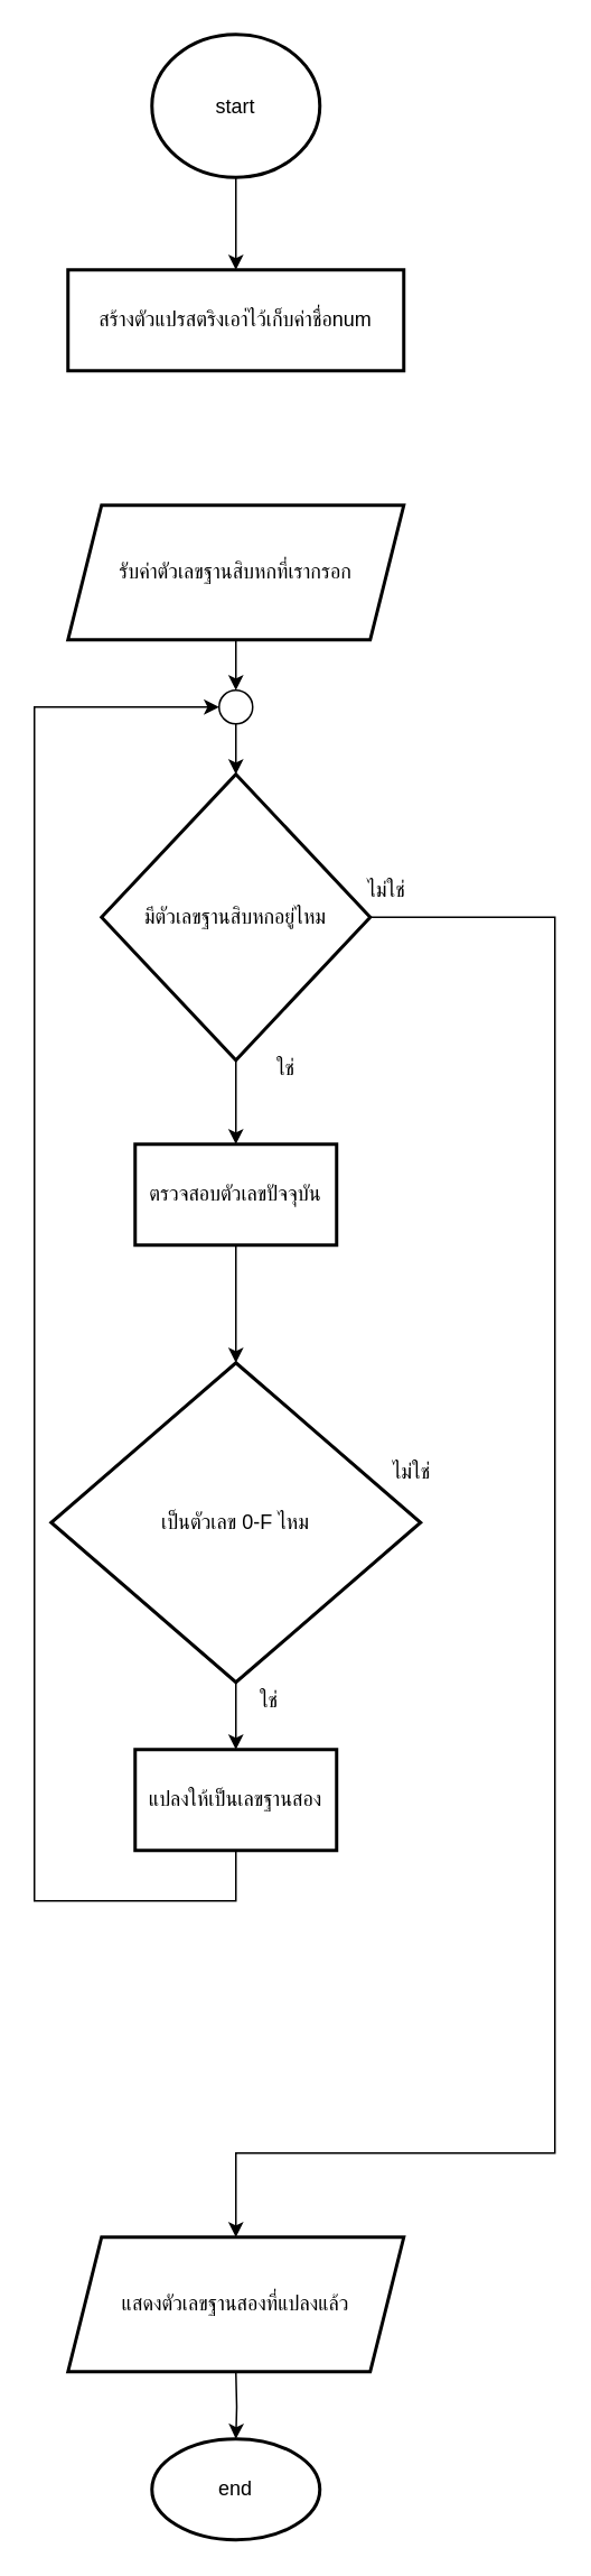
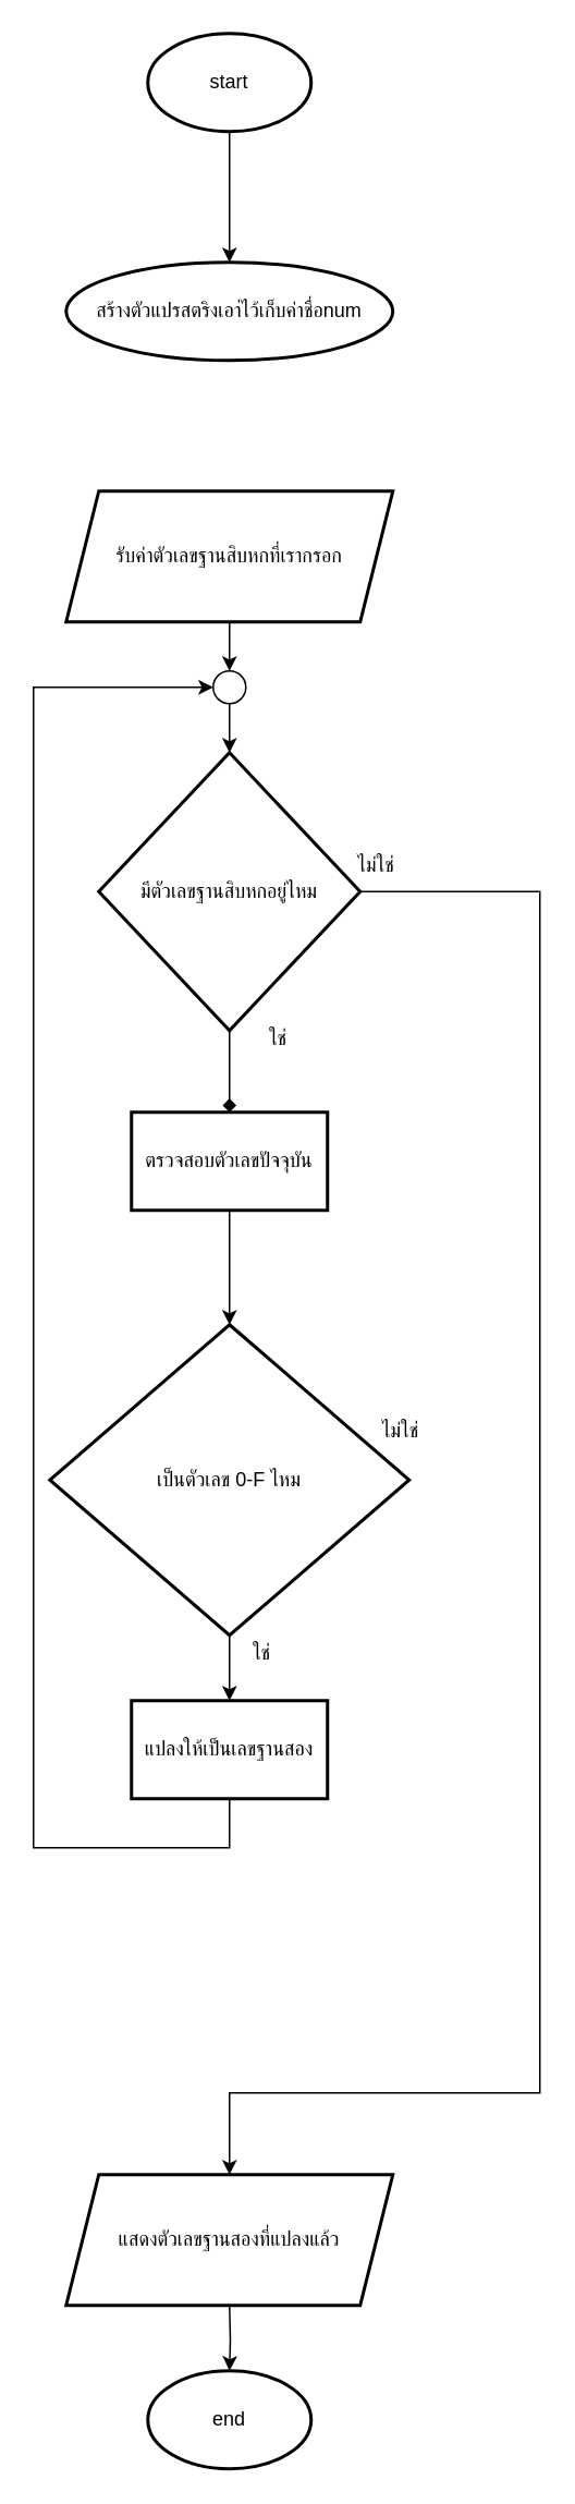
- <mxCell id="3" value="start" style="strokeWidth=2;html=1;shape=mxgraph.flowchart.start_1;whiteSpace=wrap;" vertex="1" parent="1"><mxGeometry x="90" y="20" width="100" height="85" as="geometry" /></mxCell>
+ <mxCell id="3" value="start" style="strokeWidth=2;html=1;shape=mxgraph.flowchart.start_1;whiteSpace=wrap;" vertex="1" parent="1"><mxGeometry x="90" y="20" width="100" height="60" as="geometry" /></mxCell>
- <mxCell id="4" value="สร้างตัวแปรสตริงเอา่ไว้เก็บค่าชื่อnum" style="whiteSpace=wrap;html=1;strokeWidth=2;" vertex="1" parent="1"><mxGeometry x="40" y="160" width="200" height="60" as="geometry" /></mxCell>
+ <mxCell id="4" value="สร้างตัวแปรสตริงเอา่ไว้เก็บค่าชื่อnum" style="ellipse;whiteSpace=wrap;html=1;strokeWidth=2;" vertex="1" parent="1"><mxGeometry x="40" y="160" width="200" height="60" as="geometry" /></mxCell>
- <mxCell id="7" value="" style="edgeStyle=orthogonalEdgeStyle;rounded=0;orthogonalLoop=1;jettySize=auto;html=1;" edge="1" parent="1" source="9" target="11"><mxGeometry relative="1" as="geometry" /></mxCell>
+ <mxCell id="7" value="" style="edgeStyle=orthogonalEdgeStyle;rounded=0;orthogonalLoop=1;jettySize=auto;html=1;endArrow=diamond;" edge="1" parent="1" source="9" target="11"><mxGeometry relative="1" as="geometry" /></mxCell>
